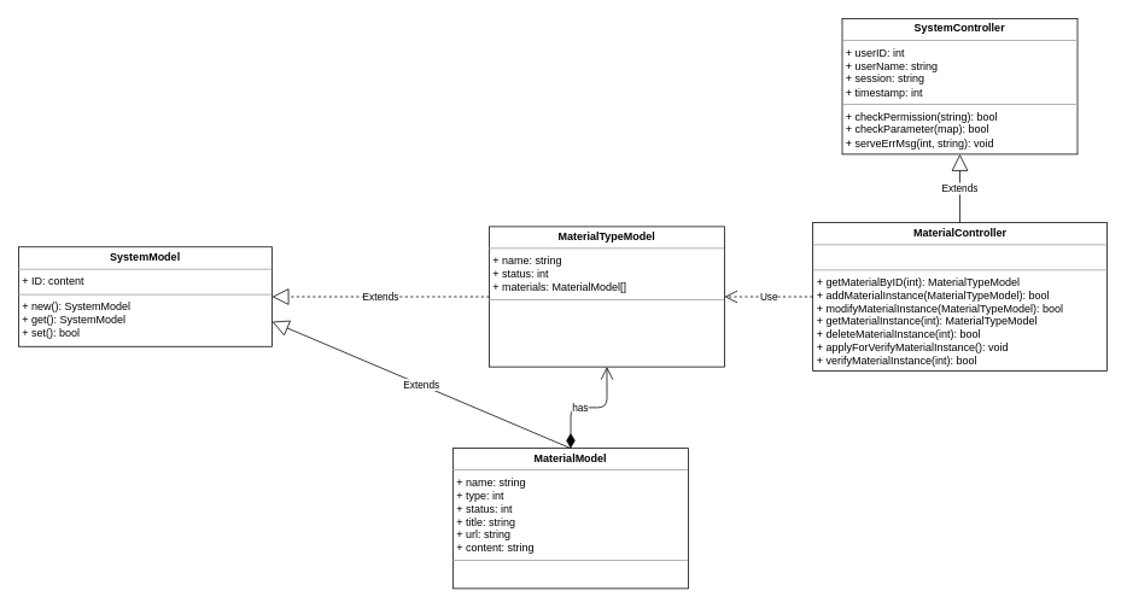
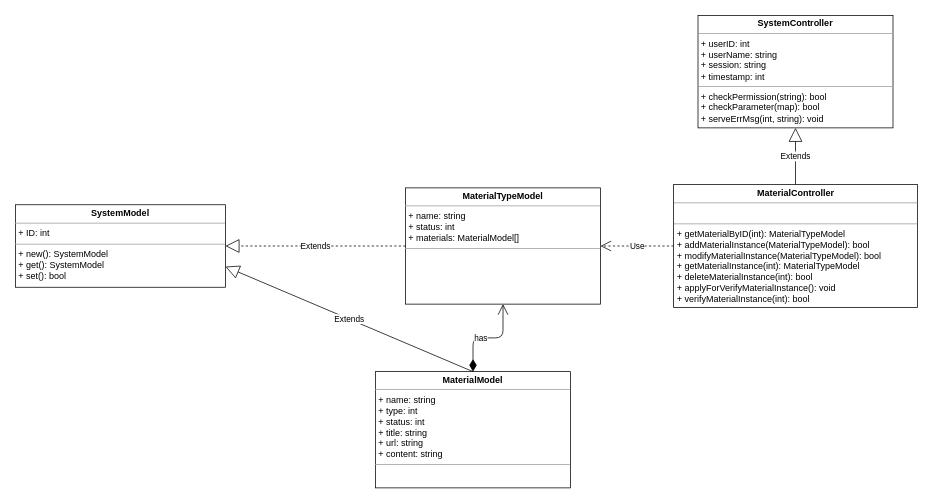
- <mxCell id="5" value="&lt;p style=&quot;margin: 0px ; margin-top: 4px ; text-align: center&quot;&gt;&lt;b&gt;SystemModel&lt;/b&gt;&lt;/p&gt;&lt;hr size=&quot;1&quot;&gt;&lt;p style=&quot;margin: 0px ; margin-left: 4px&quot;&gt;+ ID: content&lt;br&gt;&lt;/p&gt;&lt;hr size=&quot;1&quot;&gt;&lt;p style=&quot;margin: 0px ; margin-left: 4px&quot;&gt;+ new(): SystemModel&lt;br&gt;&lt;/p&gt;&lt;p style=&quot;margin: 0px ; margin-left: 4px&quot;&gt;+ get(): SystemModel&lt;/p&gt;&lt;p style=&quot;margin: 0px ; margin-left: 4px&quot;&gt;+ set(): bool&lt;/p&gt;&lt;p style=&quot;margin: 0px ; margin-left: 4px&quot;&gt;&amp;nbsp;&lt;/p&gt;" style="verticalAlign=top;align=left;overflow=fill;fontSize=12;fontFamily=Helvetica;html=1;" parent="1" vertex="1"><mxGeometry x="20" y="272.5" width="280" height="110" as="geometry" /></mxCell>
+ <mxCell id="5" value="&lt;p style=&quot;margin: 0px ; margin-top: 4px ; text-align: center&quot;&gt;&lt;b&gt;SystemModel&lt;/b&gt;&lt;/p&gt;&lt;hr size=&quot;1&quot;&gt;&lt;p style=&quot;margin: 0px ; margin-left: 4px&quot;&gt;+ ID: int&lt;br&gt;&lt;/p&gt;&lt;hr size=&quot;1&quot;&gt;&lt;p style=&quot;margin: 0px ; margin-left: 4px&quot;&gt;+ new(): SystemModel&lt;br&gt;&lt;/p&gt;&lt;p style=&quot;margin: 0px ; margin-left: 4px&quot;&gt;+ get(): SystemModel&lt;/p&gt;&lt;p style=&quot;margin: 0px ; margin-left: 4px&quot;&gt;+ set(): bool&lt;/p&gt;&lt;p style=&quot;margin: 0px ; margin-left: 4px&quot;&gt;&amp;nbsp;&lt;/p&gt;" style="verticalAlign=top;align=left;overflow=fill;fontSize=12;fontFamily=Helvetica;html=1;" parent="1" vertex="1"><mxGeometry x="20" y="272.5" width="280" height="110" as="geometry" /></mxCell>
